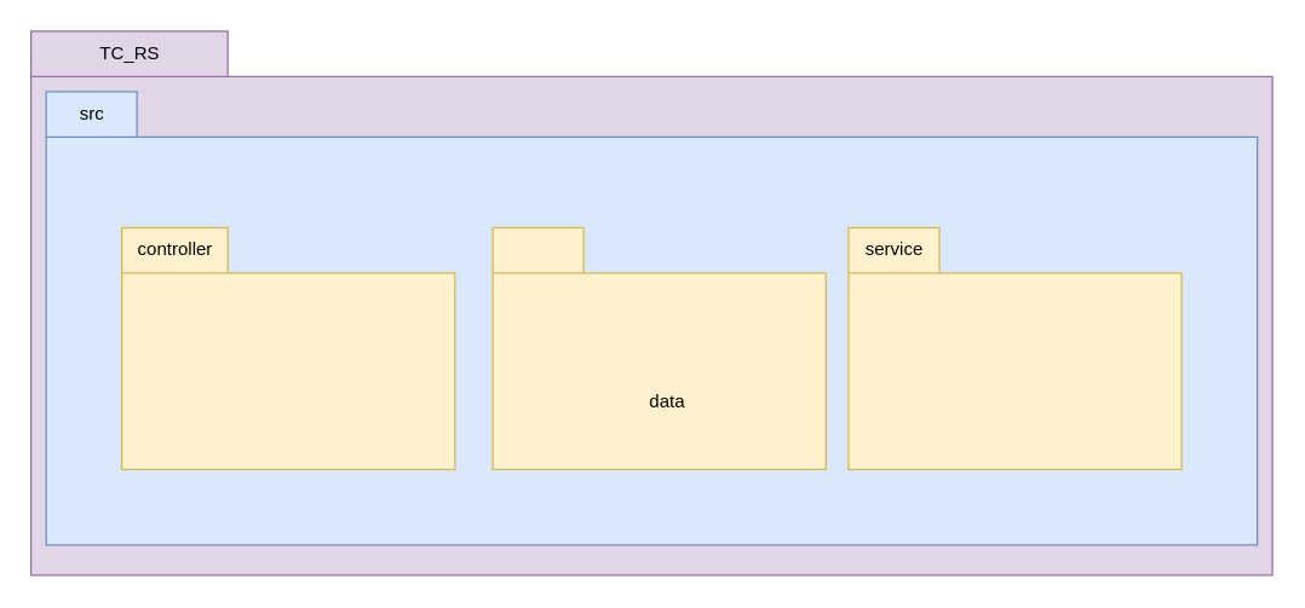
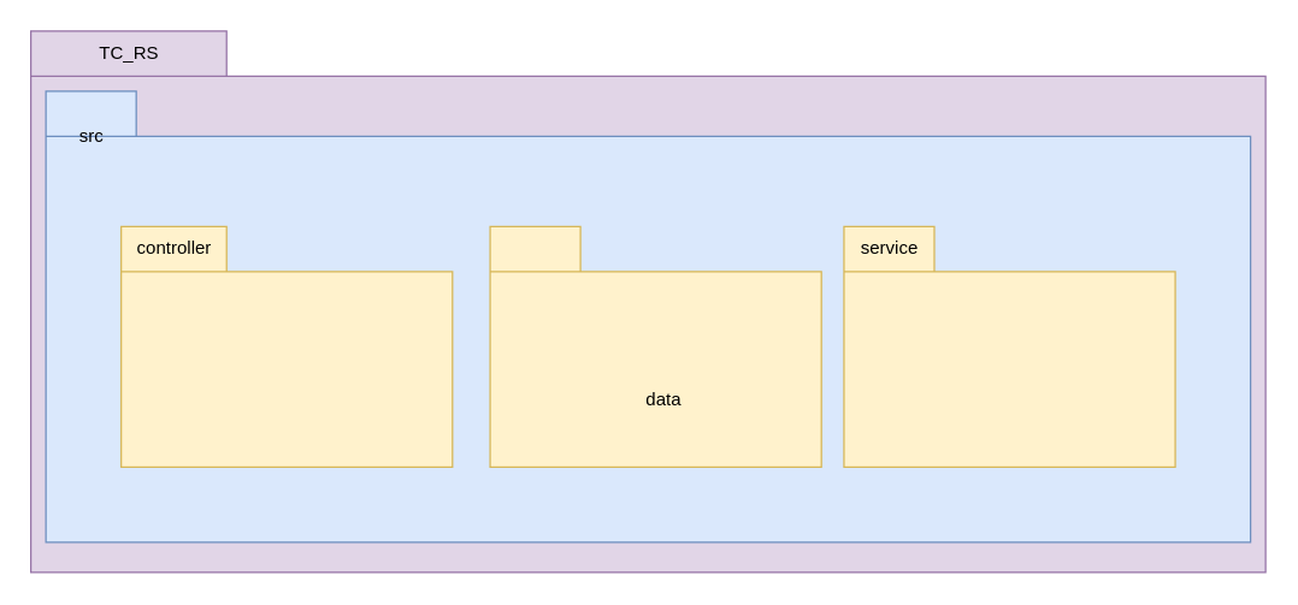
- <mxCell id="5" value="src" style="text;html=1;align=center;verticalAlign=middle;resizable=0;points=[];autosize=1;strokeColor=none;fillColor=none;" parent="1" vertex="1"><mxGeometry x="40" y="60" width="40" height="30" as="geometry" /></mxCell>
+ <mxCell id="5" value="src" style="text;html=1;align=center;verticalAlign=middle;resizable=0;points=[];autosize=1;strokeColor=none;fillColor=none;" parent="1" vertex="1"><mxGeometry x="40" y="75" width="40" height="30" as="geometry" /></mxCell>
